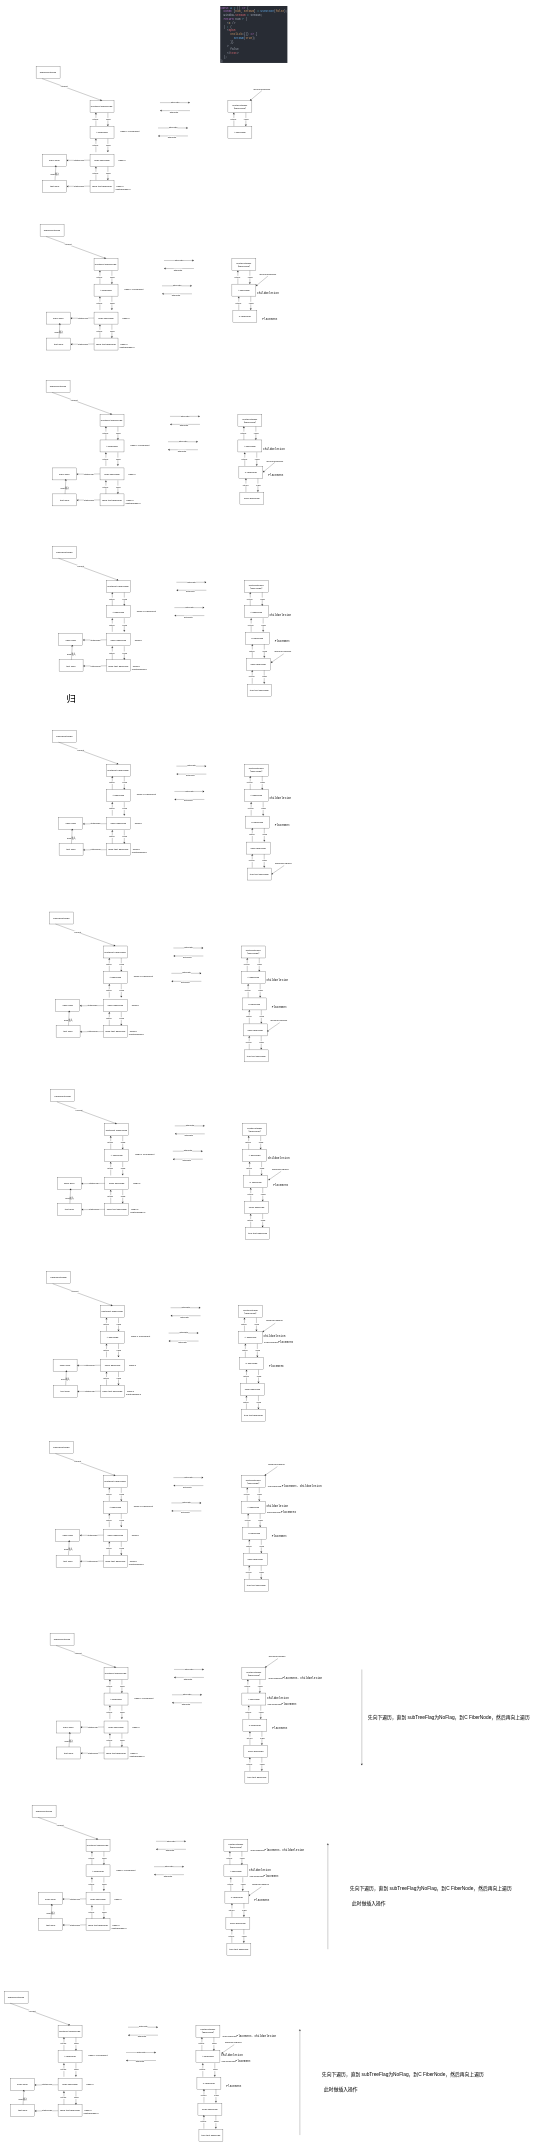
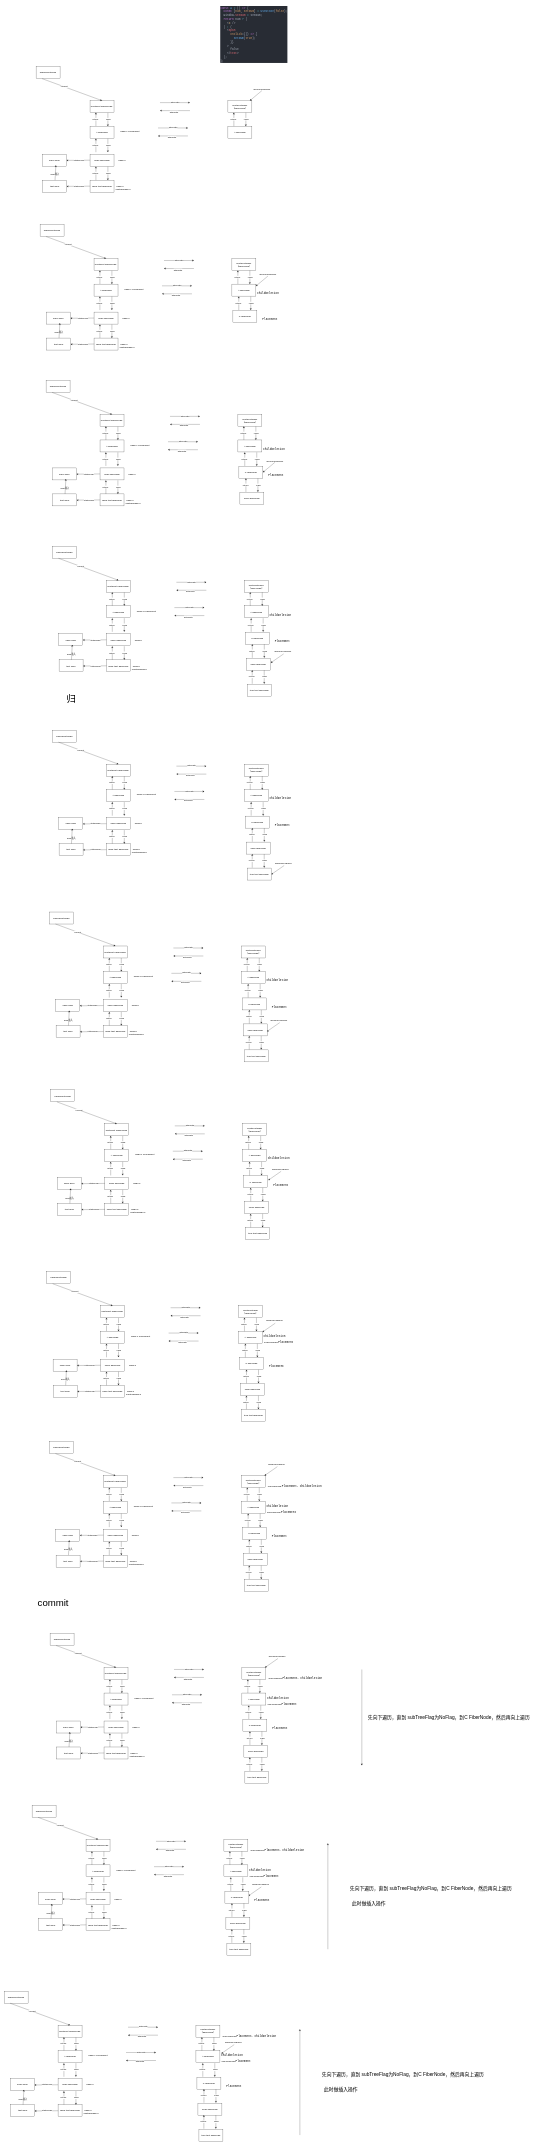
+ <mxCell id="569" value="&lt;span style=&quot;font-size: 48px;&quot;&gt;commit&lt;/span&gt;" style="text;html=1;align=center;verticalAlign=middle;resizable=0;points=[];autosize=1;strokeColor=none;fillColor=none;" parent="1" vertex="1"><mxGeometry x="175" y="7980" width="180" height="70" as="geometry" /></mxCell>
